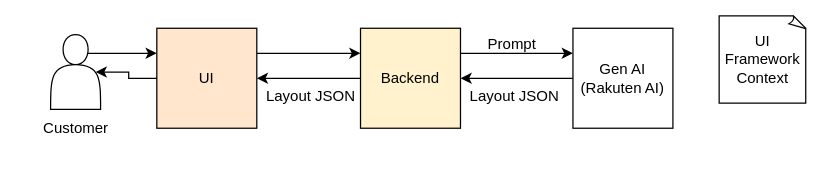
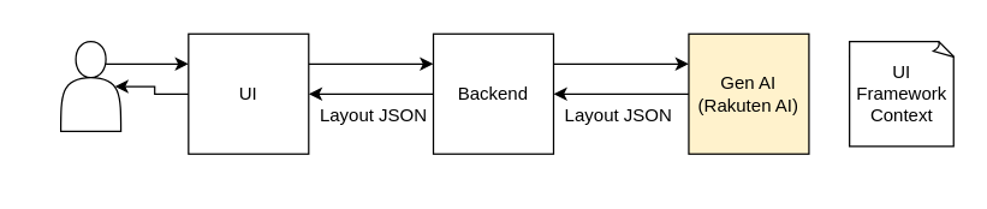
- <mxCell id="13" value="Prompt" style="text;html=1;align=center;verticalAlign=middle;resizable=0;points=[];autosize=1;strokeColor=none;fillColor=none;" vertex="1" parent="1"><mxGeometry x="379" y="20" width="60" height="30" as="geometry" /></mxCell>
- <mxCell id="11" value="UI Framework Context" style="whiteSpace=wrap;html=1;shape=mxgraph.basic.document" vertex="1" parent="1"><mxGeometry x="575" y="12" width="70" height="70" as="geometry" /></mxCell>
+ <mxCell id="11" value="UI Framework Context" style="whiteSpace=wrap;html=1;shape=mxgraph.basic.document" vertex="1" parent="1"><mxGeometry x="565" y="27" width="70" height="70" as="geometry" /></mxCell>
- <mxCell id="5" value="UI" style="whiteSpace=wrap;html=1;aspect=fixed;fillColor=#ffe6cc;" vertex="1" parent="1"><mxGeometry x="125" y="22" width="80" height="80" as="geometry" /></mxCell>
+ <mxCell id="5" value="UI" style="whiteSpace=wrap;html=1;aspect=fixed;" vertex="1" parent="1"><mxGeometry x="125" y="22" width="80" height="80" as="geometry" /></mxCell>
- <mxCell id="8" value="Backend" style="whiteSpace=wrap;html=1;aspect=fixed;fillColor=#fff2cc;" vertex="1" parent="1"><mxGeometry x="288" y="22" width="80" height="80" as="geometry" /></mxCell>
+ <mxCell id="8" value="Backend" style="whiteSpace=wrap;html=1;aspect=fixed;" vertex="1" parent="1"><mxGeometry x="288" y="22" width="80" height="80" as="geometry" /></mxCell>
- <mxCell id="10" value="Gen AI&lt;div&gt;(Rakuten AI)&lt;/div&gt;" style="whiteSpace=wrap;html=1;aspect=fixed;" vertex="1" parent="1"><mxGeometry x="458" y="22" width="80" height="80" as="geometry" /></mxCell>
+ <mxCell id="10" value="Gen AI&lt;div&gt;(Rakuten AI)&lt;/div&gt;" style="whiteSpace=wrap;html=1;aspect=fixed;fillColor=#fff2cc;" vertex="1" parent="1"><mxGeometry x="458" y="22" width="80" height="80" as="geometry" /></mxCell>
- <mxCell id="16" value="Customer" style="text;html=1;align=center;verticalAlign=middle;resizable=0;points=[];autosize=1;strokeColor=none;fillColor=none;" vertex="1" parent="1"><mxGeometry x="20" y="87" width="80" height="30" as="geometry" /></mxCell>
